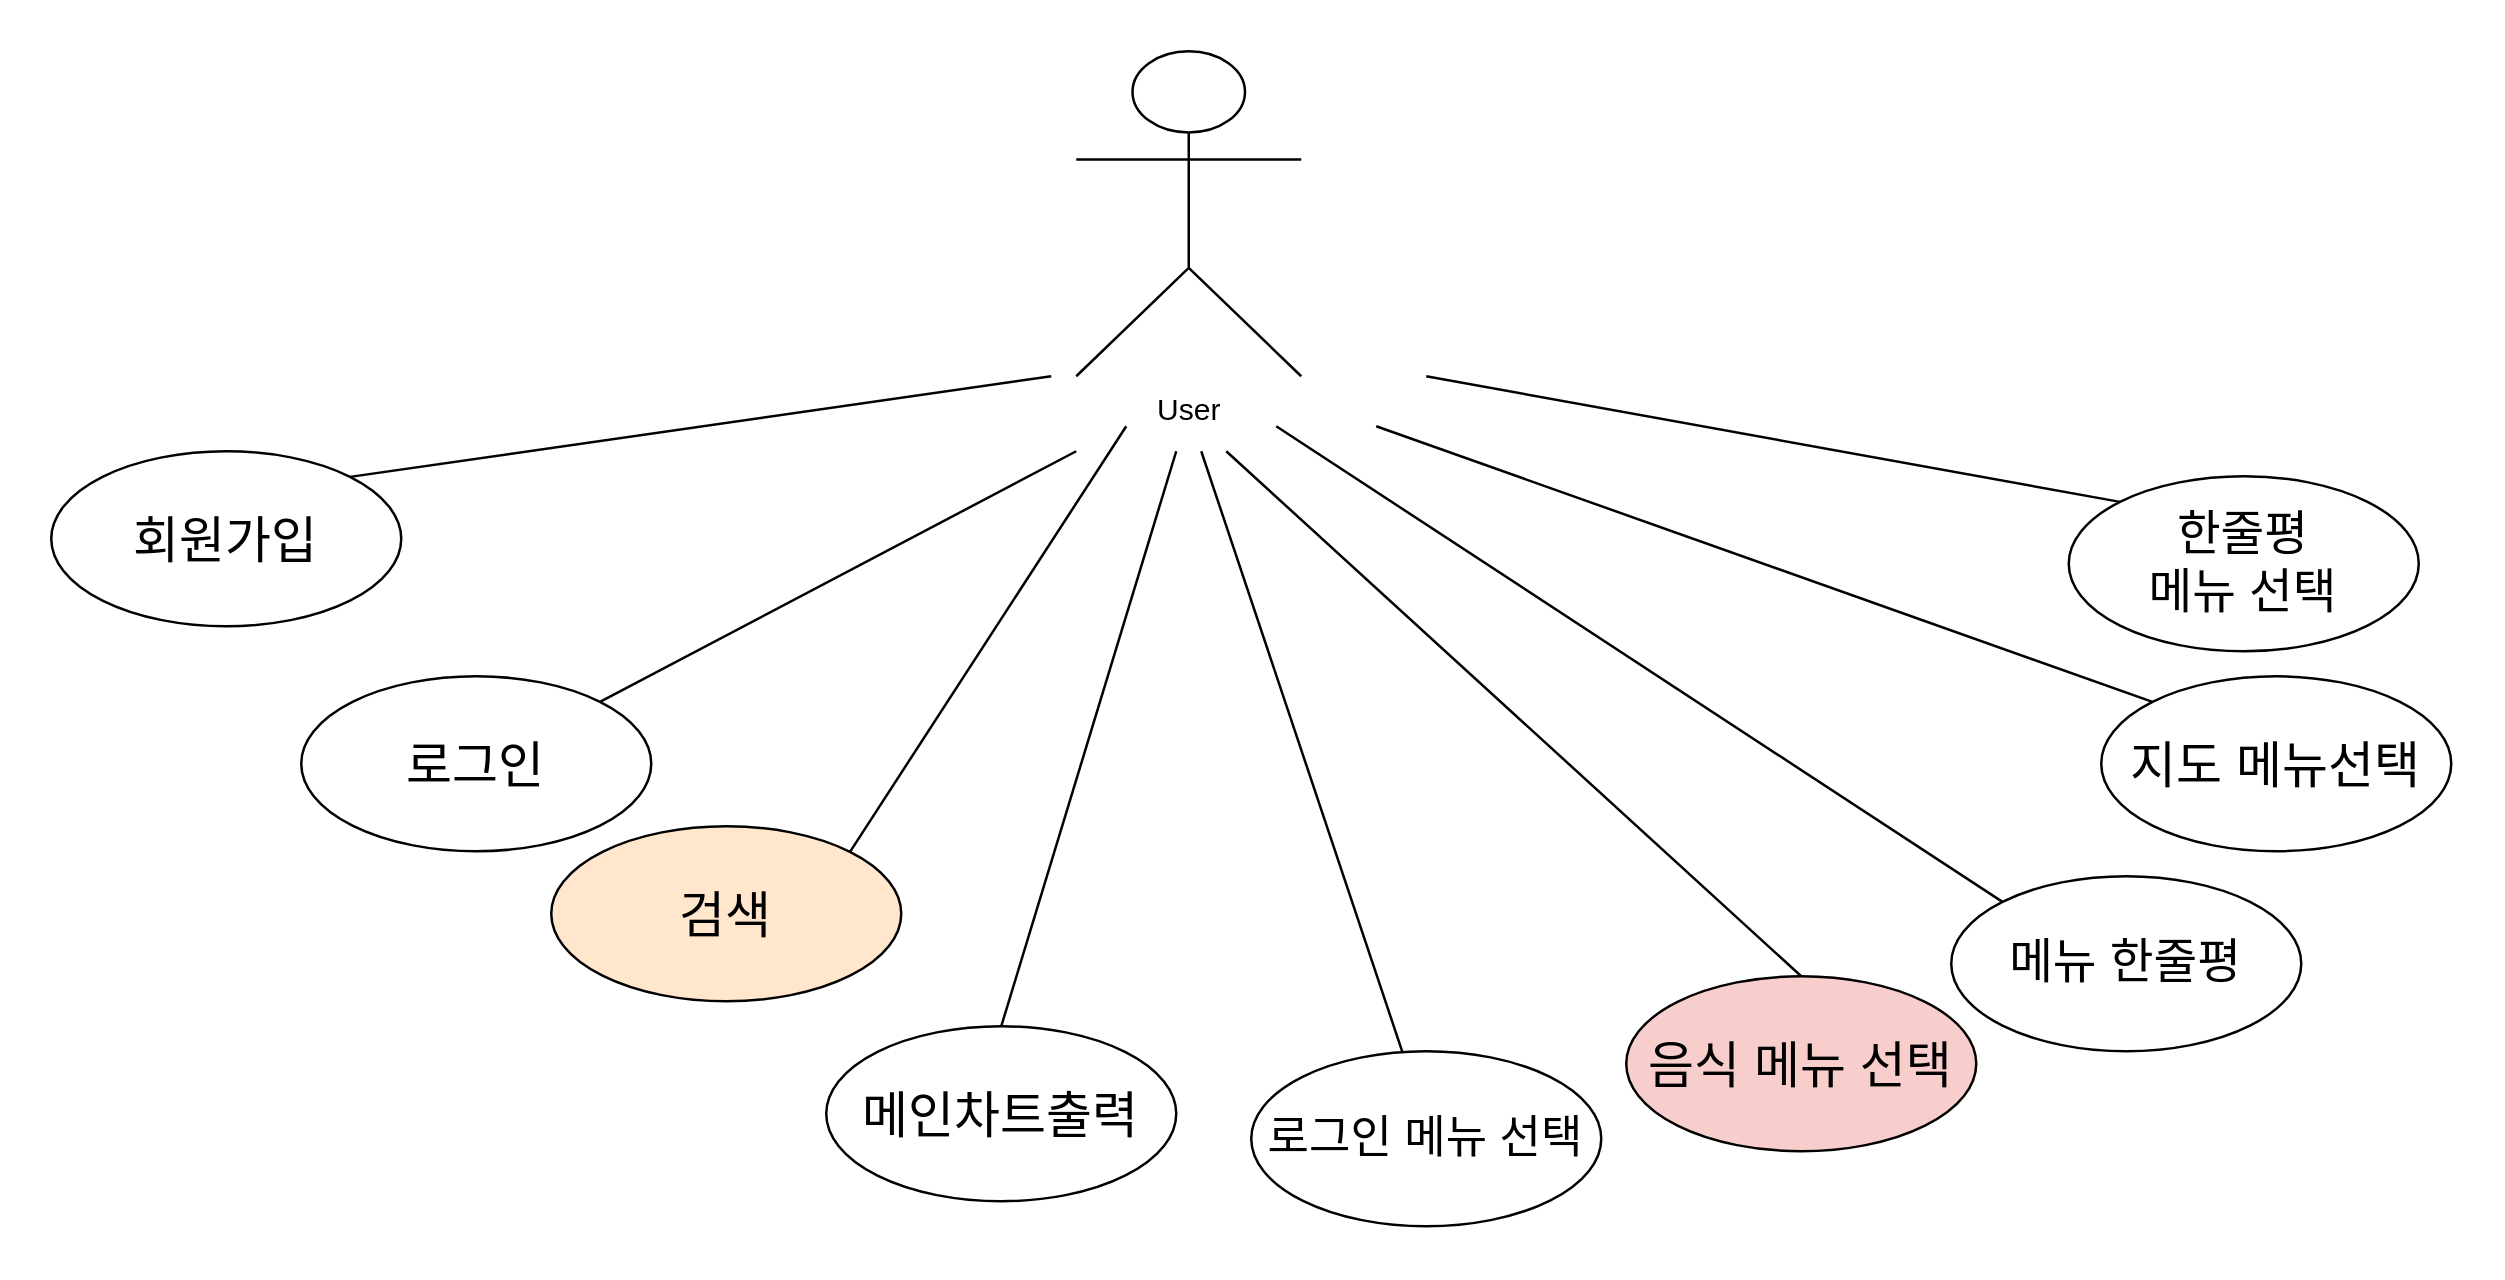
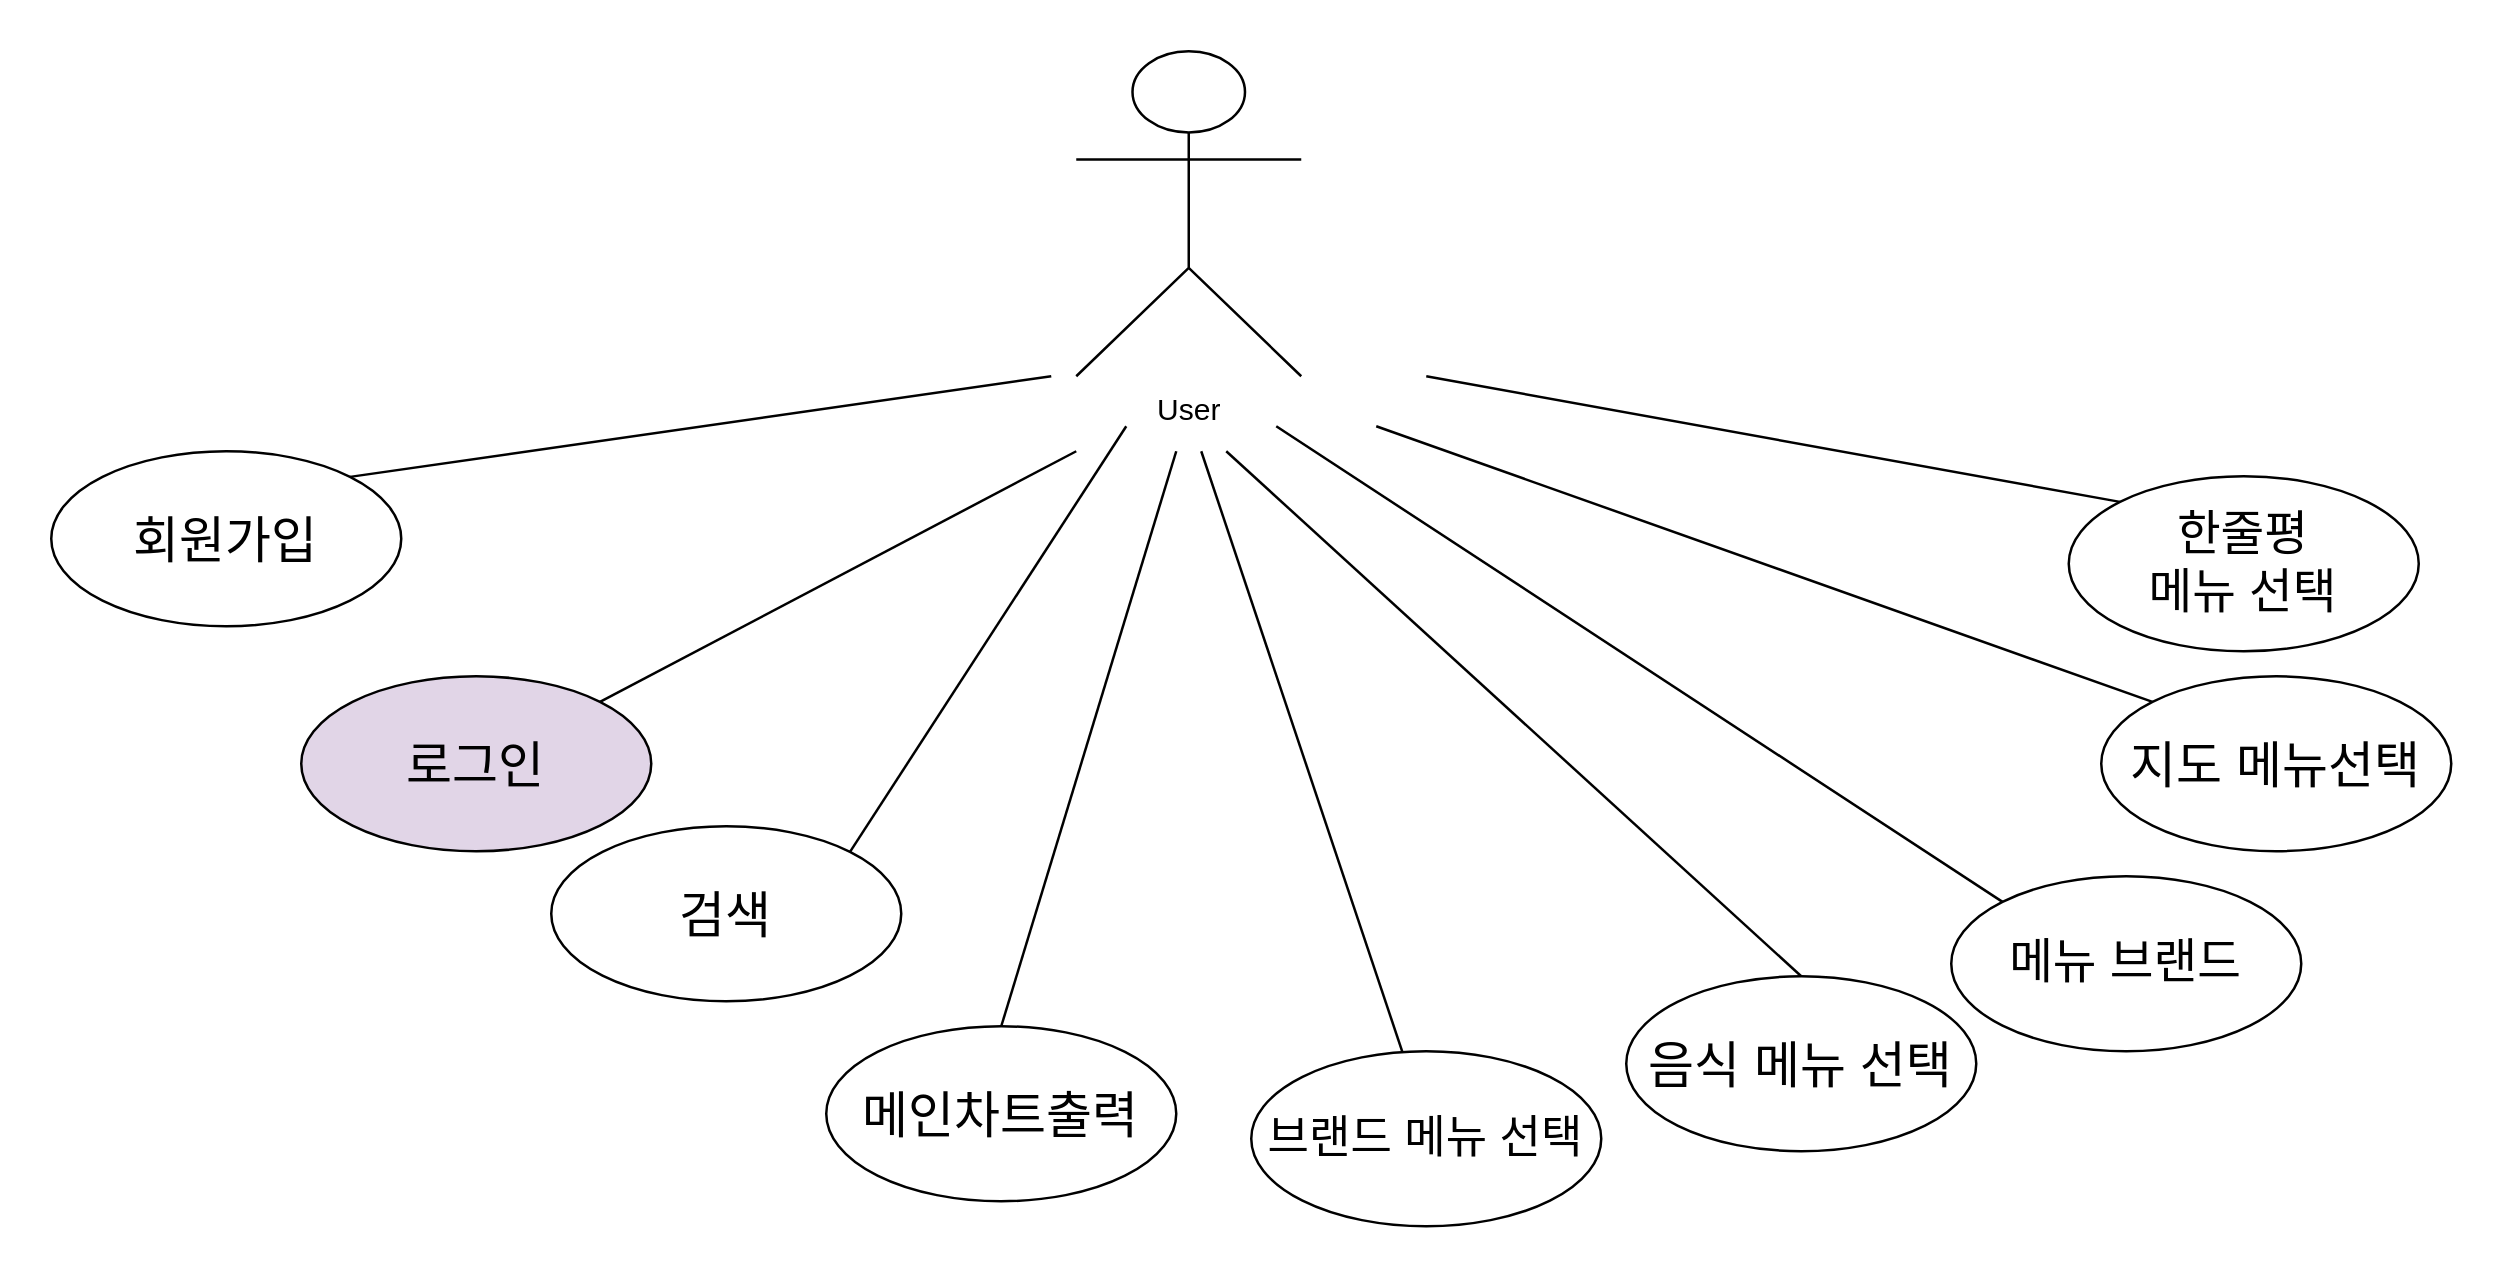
- <mxCell id="4" value="&lt;font style=&quot;font-size: 20px;&quot;&gt;로그인&lt;/font&gt;" style="ellipse;whiteSpace=wrap;html=1;" vertex="1" parent="1"><mxGeometry x="120" y="270" width="140" height="70" as="geometry" /></mxCell>
+ <mxCell id="4" value="&lt;font style=&quot;font-size: 20px;&quot;&gt;로그인&lt;/font&gt;" style="ellipse;whiteSpace=wrap;html=1;fillColor=#e1d5e7;" vertex="1" parent="1"><mxGeometry x="120" y="270" width="140" height="70" as="geometry" /></mxCell>
- <mxCell id="8" value="&lt;font style=&quot;font-size: 20px;&quot;&gt;검색&lt;/font&gt;" style="ellipse;whiteSpace=wrap;html=1;fillColor=#ffe6cc;" vertex="1" parent="1"><mxGeometry x="220" y="330" width="140" height="70" as="geometry" /></mxCell>
+ <mxCell id="8" value="&lt;font style=&quot;font-size: 20px;&quot;&gt;검색&lt;/font&gt;" style="ellipse;whiteSpace=wrap;html=1;" vertex="1" parent="1"><mxGeometry x="220" y="330" width="140" height="70" as="geometry" /></mxCell>
- <mxCell id="20" value="&lt;span style=&quot;font-size: 19px;&quot;&gt;메뉴 한줄평&lt;/span&gt;" style="ellipse;whiteSpace=wrap;html=1;" vertex="1" parent="1"><mxGeometry x="780" y="350" width="140" height="70" as="geometry" /></mxCell>
+ <mxCell id="20" value="&lt;span style=&quot;font-size: 19px;&quot;&gt;메뉴 브랜드&lt;/span&gt;" style="ellipse;whiteSpace=wrap;html=1;" vertex="1" parent="1"><mxGeometry x="780" y="350" width="140" height="70" as="geometry" /></mxCell>
- <mxCell id="12" value="&lt;font style=&quot;font-size: 20px;&quot;&gt;음식 메뉴 선택&lt;/font&gt;" style="ellipse;whiteSpace=wrap;html=1;fillColor=#f8cecc;" vertex="1" parent="1"><mxGeometry x="650" y="390" width="140" height="70" as="geometry" /></mxCell>
+ <mxCell id="12" value="&lt;font style=&quot;font-size: 20px;&quot;&gt;음식 메뉴 선택&lt;/font&gt;" style="ellipse;whiteSpace=wrap;html=1;" vertex="1" parent="1"><mxGeometry x="650" y="390" width="140" height="70" as="geometry" /></mxCell>
- <mxCell id="10" value="&lt;font style=&quot;font-size: 18px;&quot;&gt;로그인 메뉴 선택&lt;/font&gt;" style="ellipse;whiteSpace=wrap;html=1;" vertex="1" parent="1"><mxGeometry x="500" y="420" width="140" height="70" as="geometry" /></mxCell>
+ <mxCell id="10" value="&lt;font style=&quot;font-size: 18px;&quot;&gt;브랜드 메뉴 선택&lt;/font&gt;" style="ellipse;whiteSpace=wrap;html=1;" vertex="1" parent="1"><mxGeometry x="500" y="420" width="140" height="70" as="geometry" /></mxCell>
